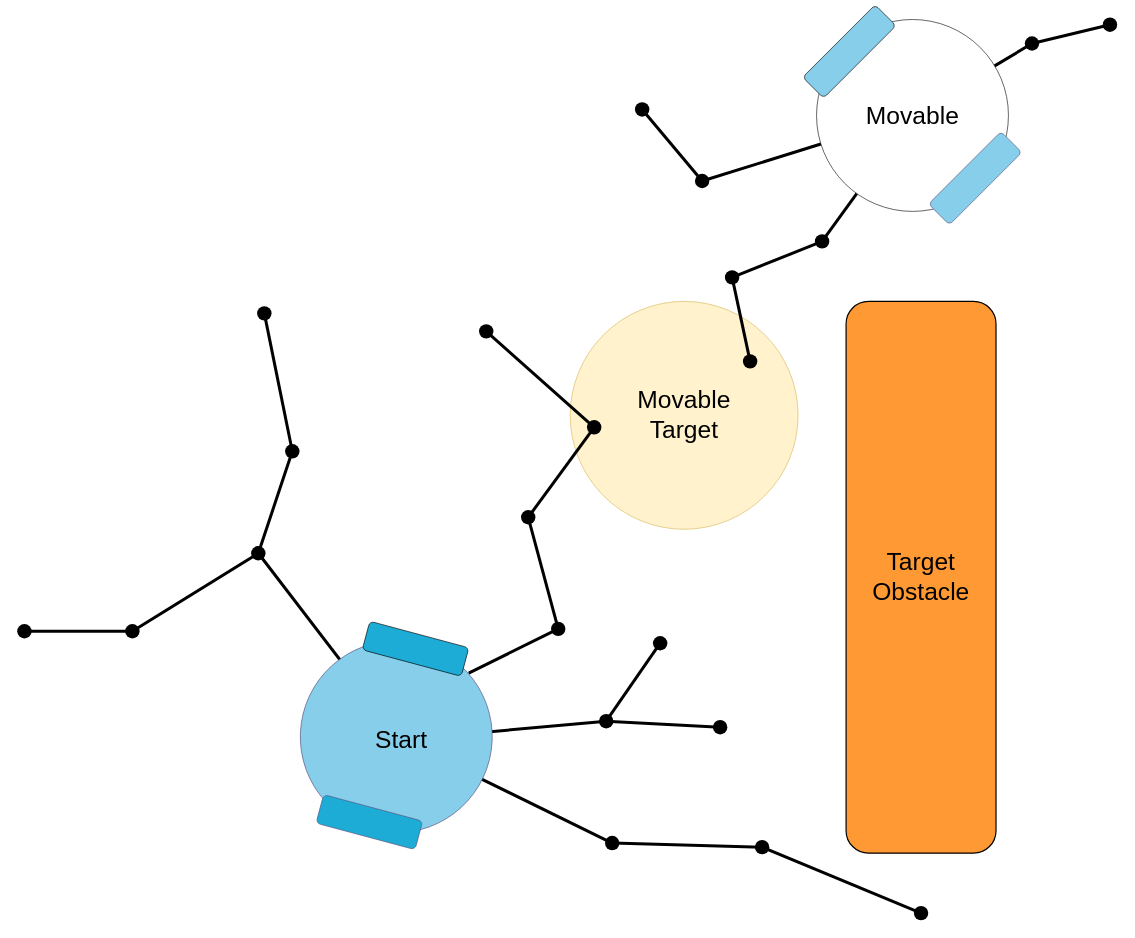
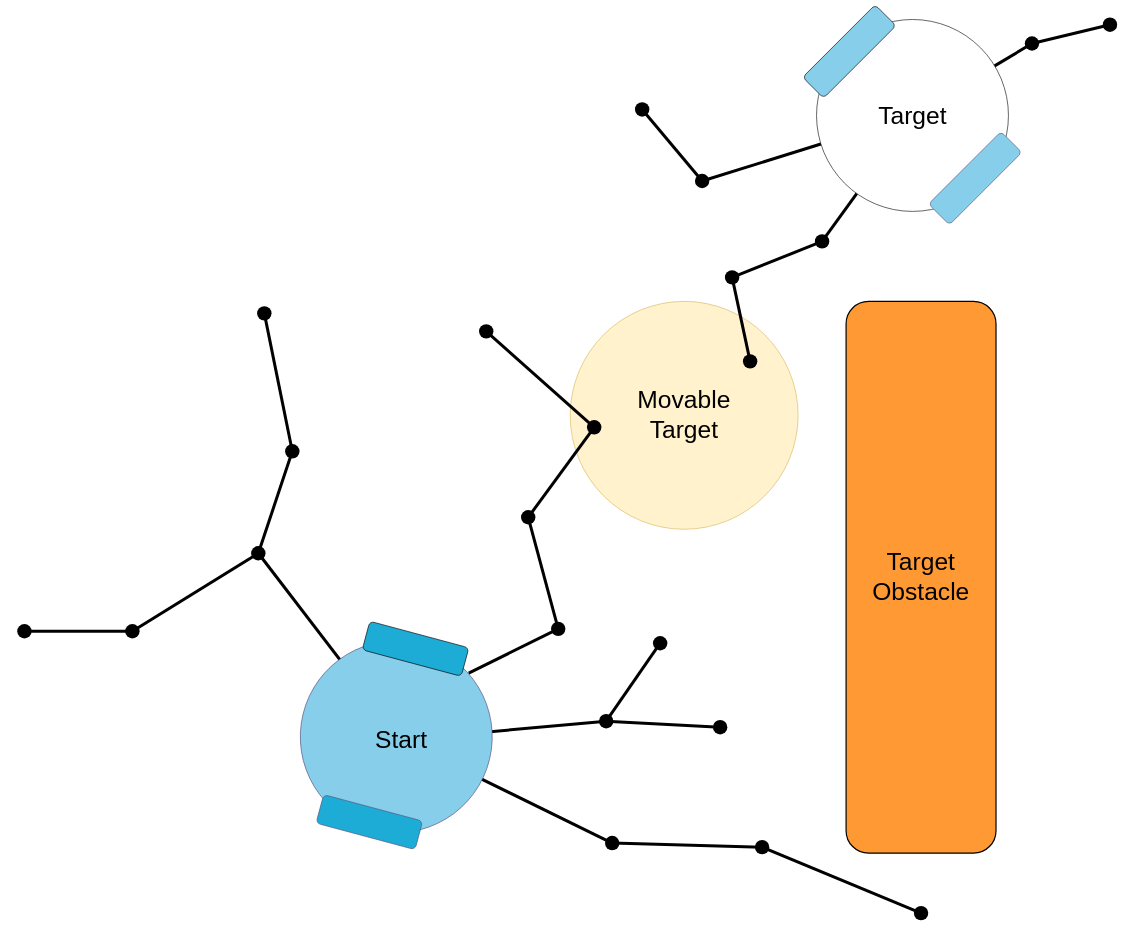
- <mxCell id="5" value="&lt;font style=&quot;font-size: 41px;&quot;&gt;Movable&lt;br&gt;&lt;/font&gt;" style="ellipse;whiteSpace=wrap;html=1;aspect=fixed;fillColor=none;strokeWidth=1;" parent="1" vertex="1"><mxGeometry x="1360.73" y="32" width="320" height="320" as="geometry" /></mxCell>
+ <mxCell id="5" value="&lt;font style=&quot;font-size: 41px;&quot;&gt;Target&lt;br&gt;&lt;/font&gt;" style="ellipse;whiteSpace=wrap;html=1;aspect=fixed;fillColor=none;strokeWidth=1;" parent="1" vertex="1"><mxGeometry x="1360.73" y="32" width="320" height="320" as="geometry" /></mxCell>
